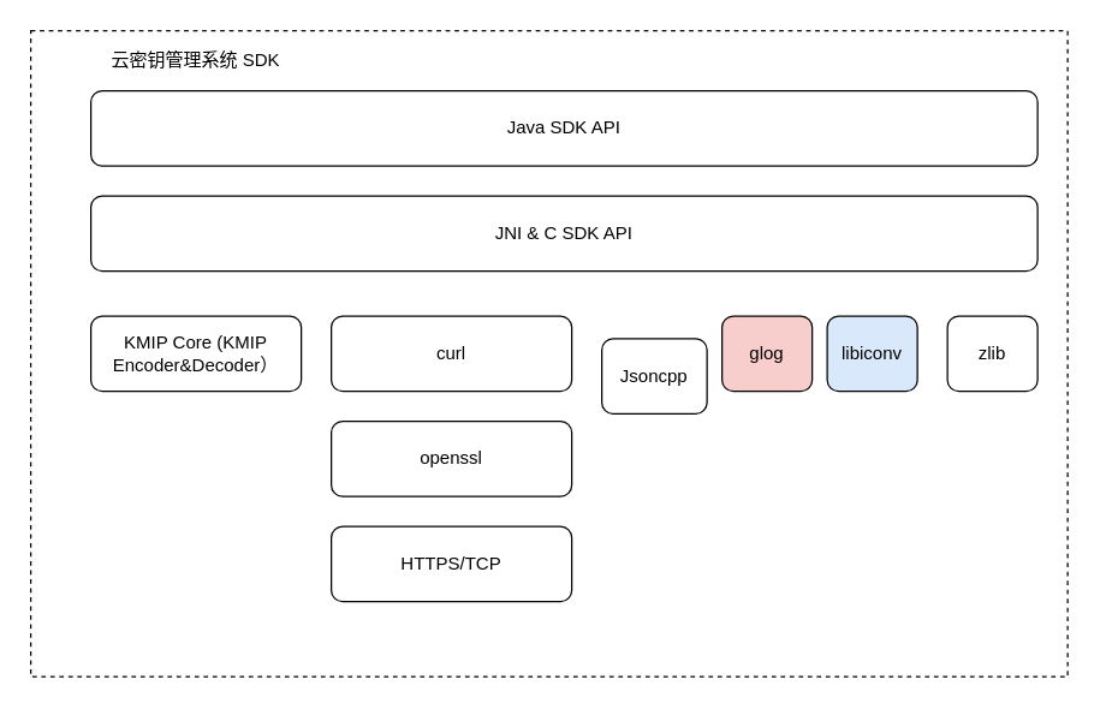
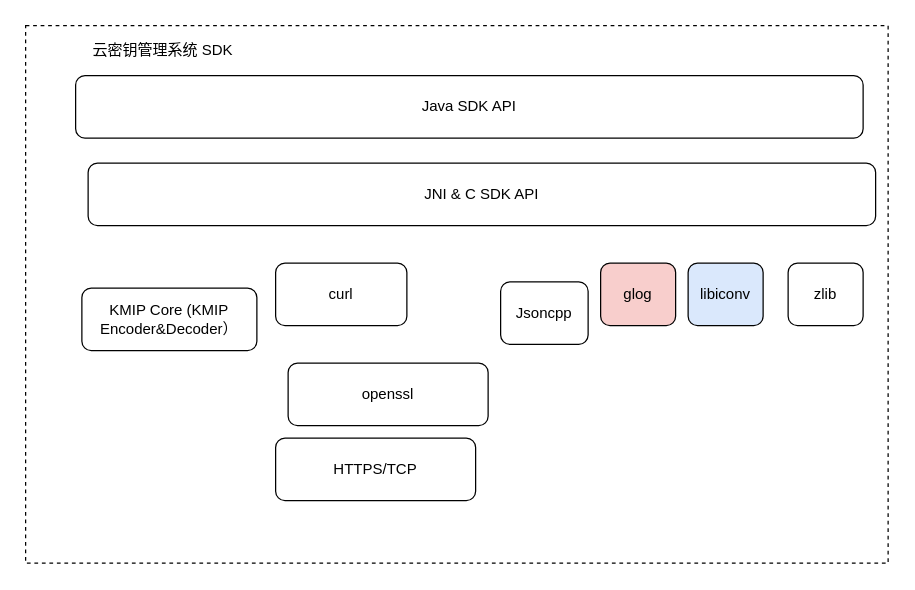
- <mxCell id="6" value="JNI &amp;amp; C SDK API" style="rounded=1;whiteSpace=wrap;html=1;" vertex="1" parent="1"><mxGeometry x="60" y="130" width="630" height="50" as="geometry" /></mxCell>
+ <mxCell id="6" value="JNI &amp;amp; C SDK API" style="rounded=1;whiteSpace=wrap;html=1;" vertex="1" parent="1"><mxGeometry x="70" y="130" width="630" height="50" as="geometry" /></mxCell>
- <mxCell id="3" value="KMIP Core (KMIP Encoder&amp;amp;Decoder）" style="rounded=1;whiteSpace=wrap;html=1;" vertex="1" parent="1"><mxGeometry x="60" y="210" width="140" height="50" as="geometry" /></mxCell>
+ <mxCell id="3" value="KMIP Core (KMIP Encoder&amp;amp;Decoder）" style="rounded=1;whiteSpace=wrap;html=1;" vertex="1" parent="1"><mxGeometry x="65" y="230" width="140" height="50" as="geometry" /></mxCell>
- <mxCell id="8" value="curl" style="rounded=1;whiteSpace=wrap;html=1;" vertex="1" parent="1"><mxGeometry x="220" y="210" width="160" height="50" as="geometry" /></mxCell>
+ <mxCell id="8" value="curl" style="rounded=1;whiteSpace=wrap;html=1;" vertex="1" parent="1"><mxGeometry x="220" y="210" width="105" height="50" as="geometry" /></mxCell>
- <mxCell id="9" value="openssl" style="rounded=1;whiteSpace=wrap;html=1;" vertex="1" parent="1"><mxGeometry x="220" y="280" width="160" height="50" as="geometry" /></mxCell>
+ <mxCell id="9" value="openssl" style="rounded=1;whiteSpace=wrap;html=1;" vertex="1" parent="1"><mxGeometry x="230" y="290" width="160" height="50" as="geometry" /></mxCell>
